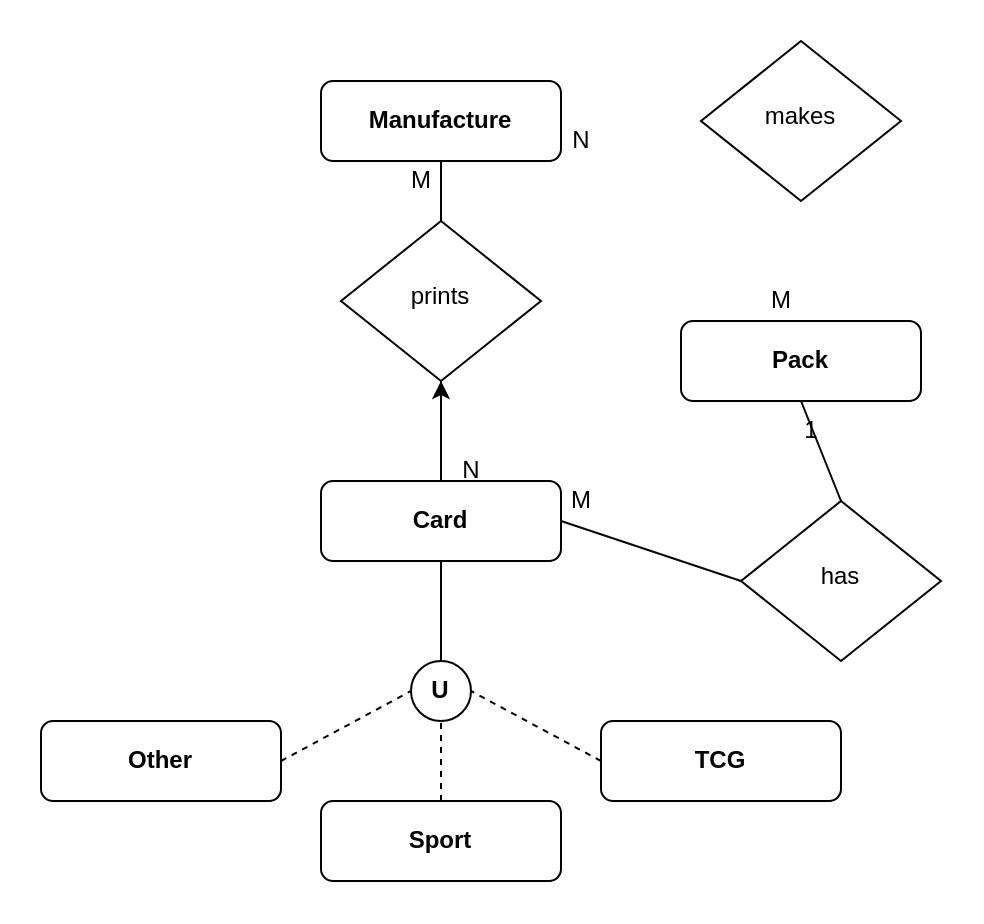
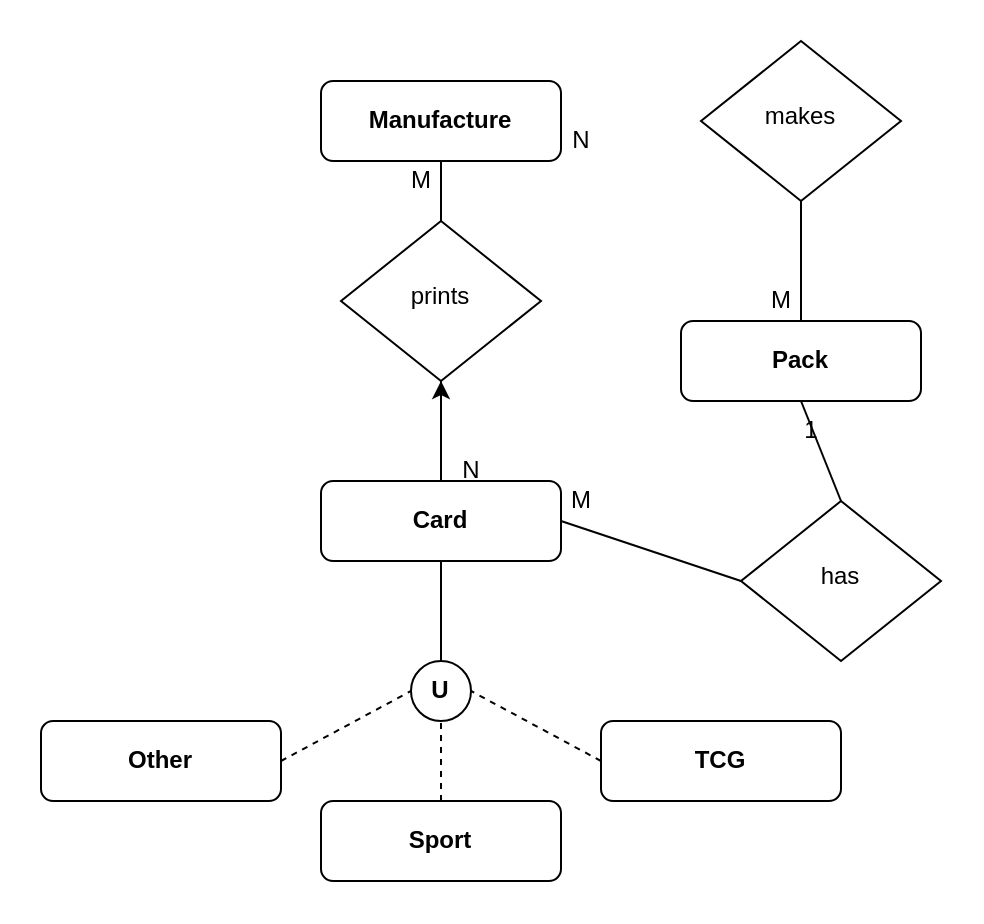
+ <mxCell id="13" value="" style="endArrow=none;html=1;rounded=0;entryX=0.5;entryY=1;entryDx=0;entryDy=0;exitX=0.5;exitY=0;exitDx=0;exitDy=0;" edge="1" parent="1" source="4" target="3"><mxGeometry width="50" height="50" relative="1" as="geometry"><mxPoint x="490" y="200" as="sourcePoint" /><mxPoint x="540" y="150" as="targetPoint" /></mxGeometry></mxCell>
